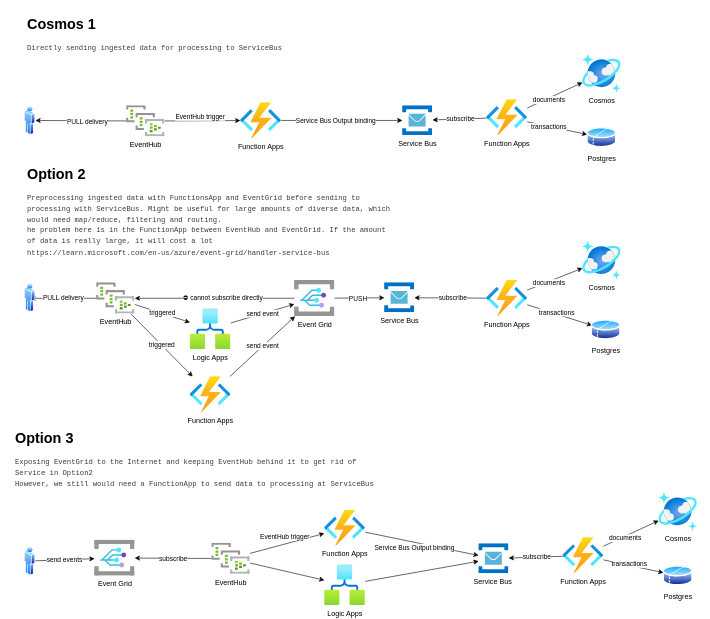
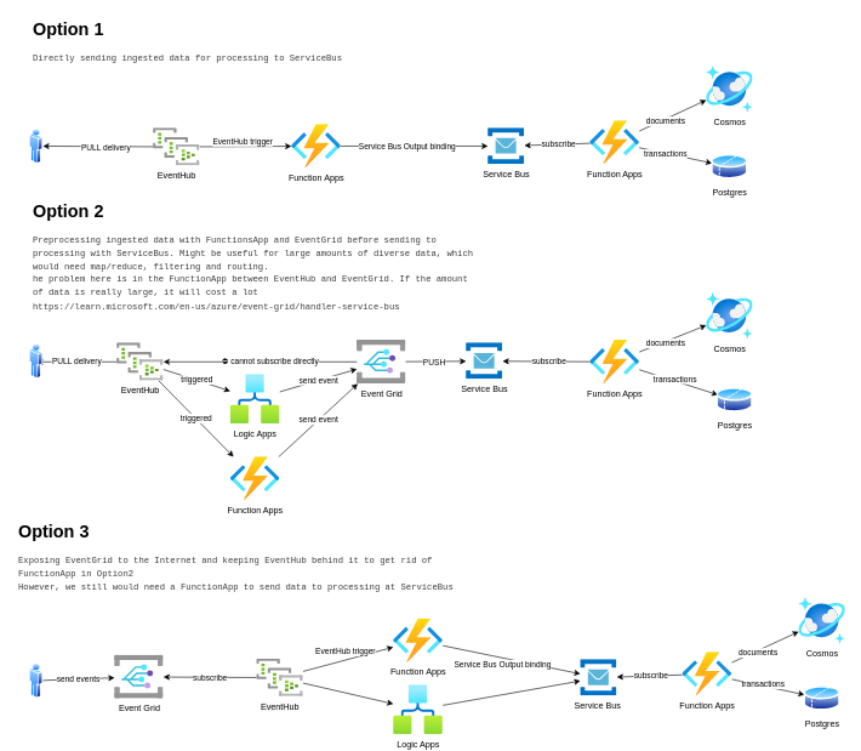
- <mxCell id="26" value="&lt;h1&gt;&lt;span style=&quot;background-color: initial;&quot;&gt;Cosmos 1&lt;/span&gt;&lt;br&gt;&lt;/h1&gt;&lt;div&gt;&lt;div style=&quot;color: rgb(59, 59, 59); background-color: rgb(255, 255, 255); font-family: Menlo, Monaco, &amp;quot;Courier New&amp;quot;, monospace; line-height: 18px;&quot;&gt;Directly sending ingested data for processing to ServiceBus&lt;/div&gt;&lt;/div&gt;" style="text;html=1;strokeColor=none;fillColor=none;spacing=5;spacingTop=-20;whiteSpace=wrap;overflow=hidden;rounded=0;" vertex="1" parent="1"><mxGeometry x="40" y="20" width="640" height="150" as="geometry" /></mxCell>
+ <mxCell id="26" value="&lt;h1&gt;&lt;span style=&quot;background-color: initial;&quot;&gt;Option 1&lt;/span&gt;&lt;br&gt;&lt;/h1&gt;&lt;div&gt;&lt;div style=&quot;color: rgb(59, 59, 59); background-color: rgb(255, 255, 255); font-family: Menlo, Monaco, &amp;quot;Courier New&amp;quot;, monospace; line-height: 18px;&quot;&gt;Directly sending ingested data for processing to ServiceBus&lt;/div&gt;&lt;/div&gt;" style="text;html=1;strokeColor=none;fillColor=none;spacing=5;spacingTop=-20;whiteSpace=wrap;overflow=hidden;rounded=0;" vertex="1" parent="1"><mxGeometry x="40" y="20" width="640" height="150" as="geometry" /></mxCell>
- <mxCell id="68" value="&lt;h1&gt;Option 3&lt;/h1&gt;&lt;div style=&quot;background-color: rgb(255, 255, 255); line-height: 18px;&quot;&gt;&lt;div style=&quot;color: rgb(59, 59, 59); font-family: Menlo, Monaco, &amp;quot;Courier New&amp;quot;, monospace;&quot;&gt;Exposing EventGrid to the Internet and keeping EventHub behind it to get rid of Service in Option2&lt;/div&gt;&lt;div style=&quot;color: rgb(59, 59, 59); font-family: Menlo, Monaco, &amp;quot;Courier New&amp;quot;, monospace;&quot;&gt;However, we still would need a FunctionApp to send data to processing at ServiceBus&lt;/div&gt;&lt;/div&gt;" style="text;html=1;strokeColor=none;fillColor=none;spacing=5;spacingTop=-20;whiteSpace=wrap;overflow=hidden;rounded=0;" vertex="1" parent="1"><mxGeometry x="20" y="710" width="620" height="170" as="geometry" /></mxCell>
+ <mxCell id="68" value="&lt;h1&gt;Option 3&lt;/h1&gt;&lt;div style=&quot;background-color: rgb(255, 255, 255); line-height: 18px;&quot;&gt;&lt;div style=&quot;color: rgb(59, 59, 59); font-family: Menlo, Monaco, &amp;quot;Courier New&amp;quot;, monospace;&quot;&gt;Exposing EventGrid to the Internet and keeping EventHub behind it to get rid of FunctionApp in Option2&lt;/div&gt;&lt;div style=&quot;color: rgb(59, 59, 59); font-family: Menlo, Monaco, &amp;quot;Courier New&amp;quot;, monospace;&quot;&gt;However, we still would need a FunctionApp to send data to processing at ServiceBus&lt;/div&gt;&lt;/div&gt;" style="text;html=1;strokeColor=none;fillColor=none;spacing=5;spacingTop=-20;whiteSpace=wrap;overflow=hidden;rounded=0;" vertex="1" parent="1"><mxGeometry x="20" y="710" width="620" height="170" as="geometry" /></mxCell>
